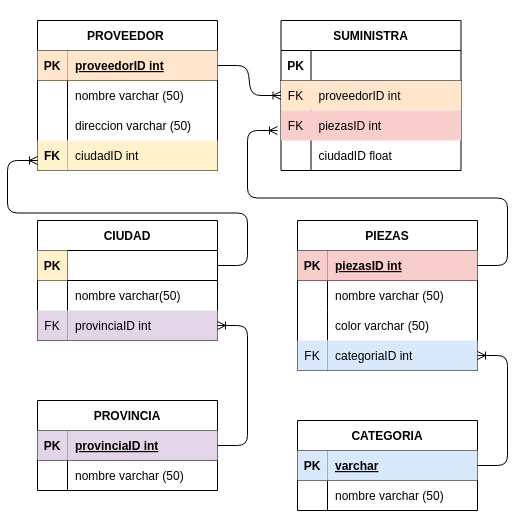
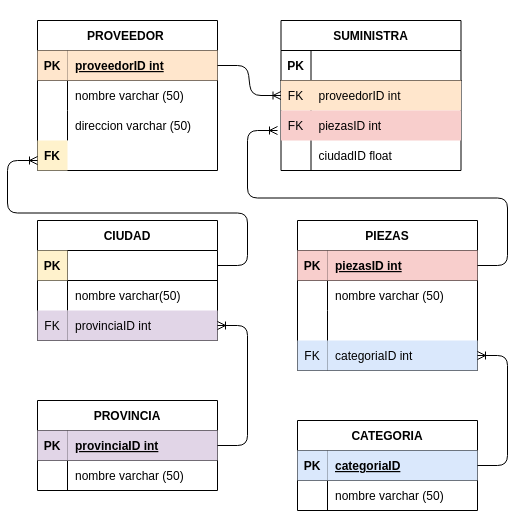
- <mxCell id="14" value="ciudadID int" style="shape=partialRectangle;connectable=0;fillColor=#fff2cc;top=0;left=0;bottom=0;right=0;align=left;spacingLeft=6;overflow=hidden;strokeColor=#d6b656;" parent="12" vertex="1"><mxGeometry x="30" width="150" height="30" as="geometry" /></mxCell>
- <mxCell id="33" value="color varchar (50)" style="shape=partialRectangle;connectable=0;fillColor=none;top=0;left=0;bottom=0;right=0;align=left;spacingLeft=6;overflow=hidden;" parent="31" vertex="1"><mxGeometry x="30" width="150" height="30" as="geometry" /></mxCell>
- <mxCell id="61" value="varchar" style="shape=partialRectangle;connectable=0;fillColor=#dae8fc;top=0;left=0;bottom=0;right=0;align=left;spacingLeft=6;fontStyle=5;overflow=hidden;strokeColor=#6c8ebf;" parent="59" vertex="1"><mxGeometry x="30" width="150" height="30" as="geometry" /></mxCell>
+ <mxCell id="61" value="categoriaID" style="shape=partialRectangle;connectable=0;fillColor=#dae8fc;top=0;left=0;bottom=0;right=0;align=left;spacingLeft=6;fontStyle=5;overflow=hidden;strokeColor=#6c8ebf;" parent="59" vertex="1"><mxGeometry x="30" width="150" height="30" as="geometry" /></mxCell>
